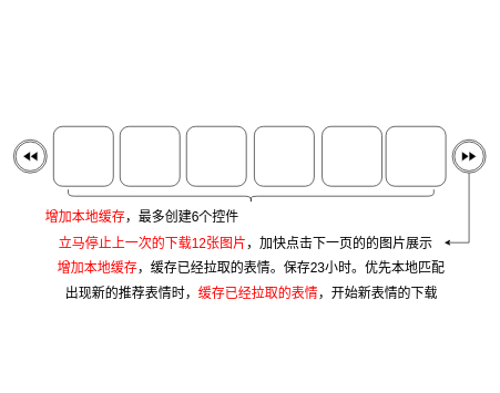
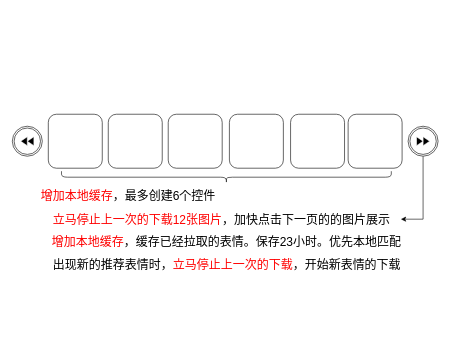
- <mxCell id="15" value="&lt;font style=&quot;font-size: 20px&quot;&gt;出现新的推荐表情时，&lt;font color=&quot;#ff0000&quot;&gt;缓存已经拉取的表情&lt;/font&gt;，开始新表情的下载&lt;/font&gt;" style="text;html=1;strokeColor=none;fillColor=none;align=center;verticalAlign=middle;whiteSpace=wrap;rounded=0;" vertex="1" parent="1"><mxGeometry x="72" y="431" width="612" height="20" as="geometry" /></mxCell>
+ <mxCell id="15" value="&lt;font style=&quot;font-size: 20px&quot;&gt;出现新的推荐表情时，&lt;font color=&quot;#ff0000&quot;&gt;立马停止上一次的下载&lt;/font&gt;，开始新表情的下载&lt;/font&gt;" style="text;html=1;strokeColor=none;fillColor=none;align=center;verticalAlign=middle;whiteSpace=wrap;rounded=0;" vertex="1" parent="1"><mxGeometry x="72" y="431" width="612" height="20" as="geometry" /></mxCell>
